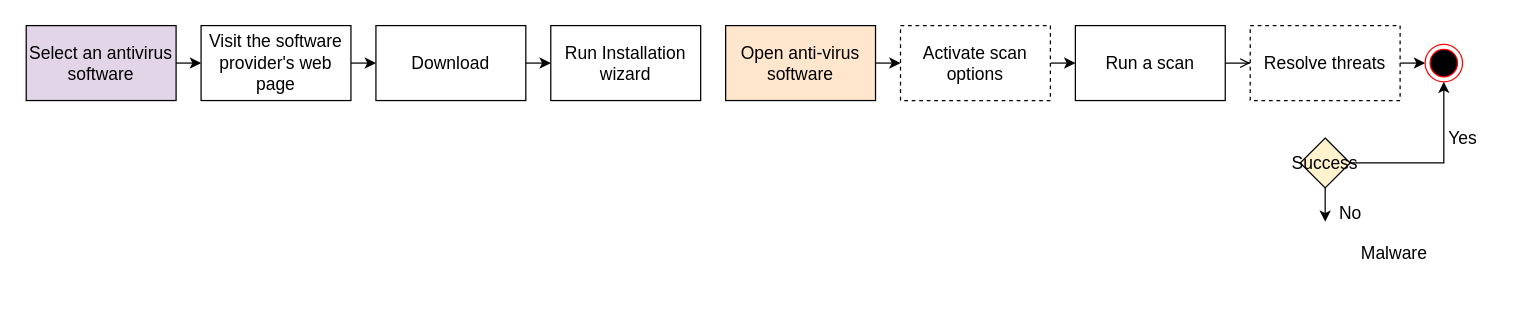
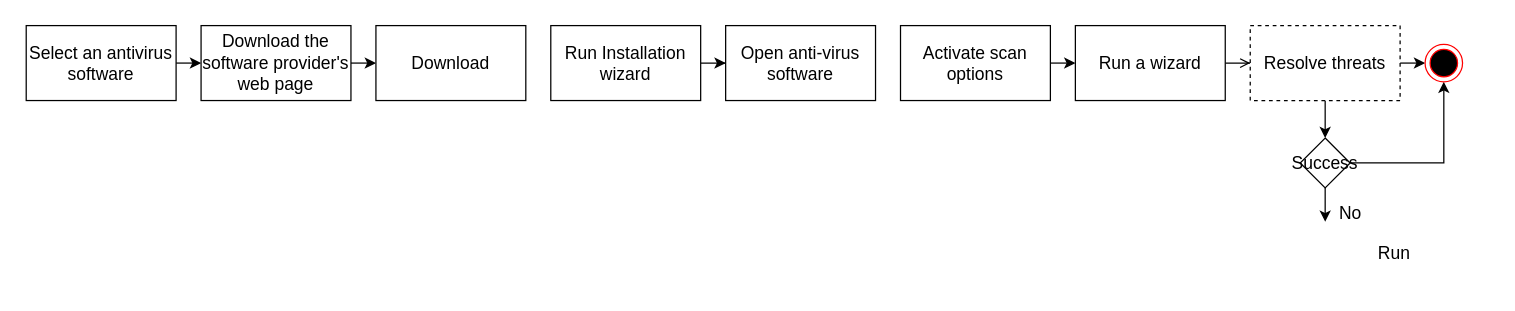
- <mxCell id="3" value="Select an antivirus software" style="rounded=0;whiteSpace=wrap;html=1;fontSize=14;fillColor=#e1d5e7;" vertex="1" parent="1"><mxGeometry x="20" y="20" width="120" height="60" as="geometry" /></mxCell>
+ <mxCell id="3" value="Select an antivirus software" style="rounded=0;whiteSpace=wrap;html=1;fontSize=14;" vertex="1" parent="1"><mxGeometry x="20" y="20" width="120" height="60" as="geometry" /></mxCell>
- <mxCell id="5" value="Visit the software provider's web page" style="rounded=0;whiteSpace=wrap;html=1;fontSize=14;" vertex="1" parent="1"><mxGeometry x="160" y="20" width="120" height="60" as="geometry" /></mxCell>
+ <mxCell id="5" value="Download the software provider's web page" style="rounded=0;whiteSpace=wrap;html=1;fontSize=14;" vertex="1" parent="1"><mxGeometry x="160" y="20" width="120" height="60" as="geometry" /></mxCell>
- <mxCell id="6" style="edgeStyle=orthogonalEdgeStyle;rounded=0;orthogonalLoop=1;jettySize=auto;html=1;exitX=1;exitY=0.5;exitDx=0;exitDy=0;entryX=0;entryY=0.5;entryDx=0;entryDy=0;fontSize=14;" edge="1" parent="1" source="7" target="9"><mxGeometry relative="1" as="geometry" /></mxCell>
+ <mxCell id="8" style="edgeStyle=orthogonalEdgeStyle;rounded=0;orthogonalLoop=1;jettySize=auto;html=1;exitX=1;exitY=0.5;exitDx=0;exitDy=0;fontSize=14;" edge="1" parent="1" source="9" target="11"><mxGeometry relative="1" as="geometry" /></mxCell>
- <mxCell id="11" value="Open anti-virus software" style="rounded=0;whiteSpace=wrap;html=1;fontSize=14;fillColor=#ffe6cc;" vertex="1" parent="1"><mxGeometry x="580" y="20" width="120" height="60" as="geometry" /></mxCell>
+ <mxCell id="11" value="Open anti-virus software" style="rounded=0;whiteSpace=wrap;html=1;fontSize=14;" vertex="1" parent="1"><mxGeometry x="580" y="20" width="120" height="60" as="geometry" /></mxCell>
- <mxCell id="10" style="edgeStyle=orthogonalEdgeStyle;rounded=0;orthogonalLoop=1;jettySize=auto;html=1;exitX=1;exitY=0.5;exitDx=0;exitDy=0;entryX=0;entryY=0.5;entryDx=0;entryDy=0;fontSize=14;" edge="1" parent="1" source="11" target="13"><mxGeometry relative="1" as="geometry" /></mxCell>
- <mxCell id="13" value="Activate scan options" style="rounded=0;whiteSpace=wrap;html=1;fontSize=14;dashed=1;" vertex="1" parent="1"><mxGeometry x="720" y="20" width="120" height="60" as="geometry" /></mxCell>
+ <mxCell id="13" value="Activate scan options" style="rounded=0;whiteSpace=wrap;html=1;fontSize=14;" vertex="1" parent="1"><mxGeometry x="720" y="20" width="120" height="60" as="geometry" /></mxCell>
- <mxCell id="15" value="Run a scan" style="rounded=0;whiteSpace=wrap;html=1;fontSize=14;" vertex="1" parent="1"><mxGeometry x="860" y="20" width="120" height="60" as="geometry" /></mxCell>
+ <mxCell id="15" value="Run a wizard" style="rounded=0;whiteSpace=wrap;html=1;fontSize=14;" vertex="1" parent="1"><mxGeometry x="860" y="20" width="120" height="60" as="geometry" /></mxCell>
+ <mxCell id="17" style="edgeStyle=orthogonalEdgeStyle;rounded=0;orthogonalLoop=1;jettySize=auto;html=1;exitX=0.5;exitY=1;exitDx=0;exitDy=0;fontSize=14;" edge="1" parent="1" source="18" target="21"><mxGeometry relative="1" as="geometry" /></mxCell>
- <mxCell id="26" value="Yes" style="text;html=1;align=center;verticalAlign=middle;resizable=0;points=[];autosize=1;fontSize=14;" vertex="1" parent="1"><mxGeometry x="1150" y="100" width="40" height="20" as="geometry" /></mxCell>
- <mxCell id="21" value="Success" style="rhombus;whiteSpace=wrap;html=1;fontSize=14;fillColor=#fff2cc;" vertex="1" parent="1"><mxGeometry x="1040" y="110" width="40" height="40" as="geometry" /></mxCell>
+ <mxCell id="21" value="Success" style="rhombus;whiteSpace=wrap;html=1;fontSize=14;" vertex="1" parent="1"><mxGeometry x="1040" y="110" width="40" height="40" as="geometry" /></mxCell>
- <mxCell id="24" value="Malware" style="text;html=1;align=center;verticalAlign=middle;resizable=0;points=[];autosize=1;fontSize=14;" vertex="1" parent="1"><mxGeometry x="1080" y="192" width="70" height="20" as="geometry" /></mxCell>
+ <mxCell id="24" value="Run" style="text;html=1;align=center;verticalAlign=middle;resizable=0;points=[];autosize=1;fontSize=14;" vertex="1" parent="1"><mxGeometry x="1080" y="192" width="70" height="20" as="geometry" /></mxCell>
